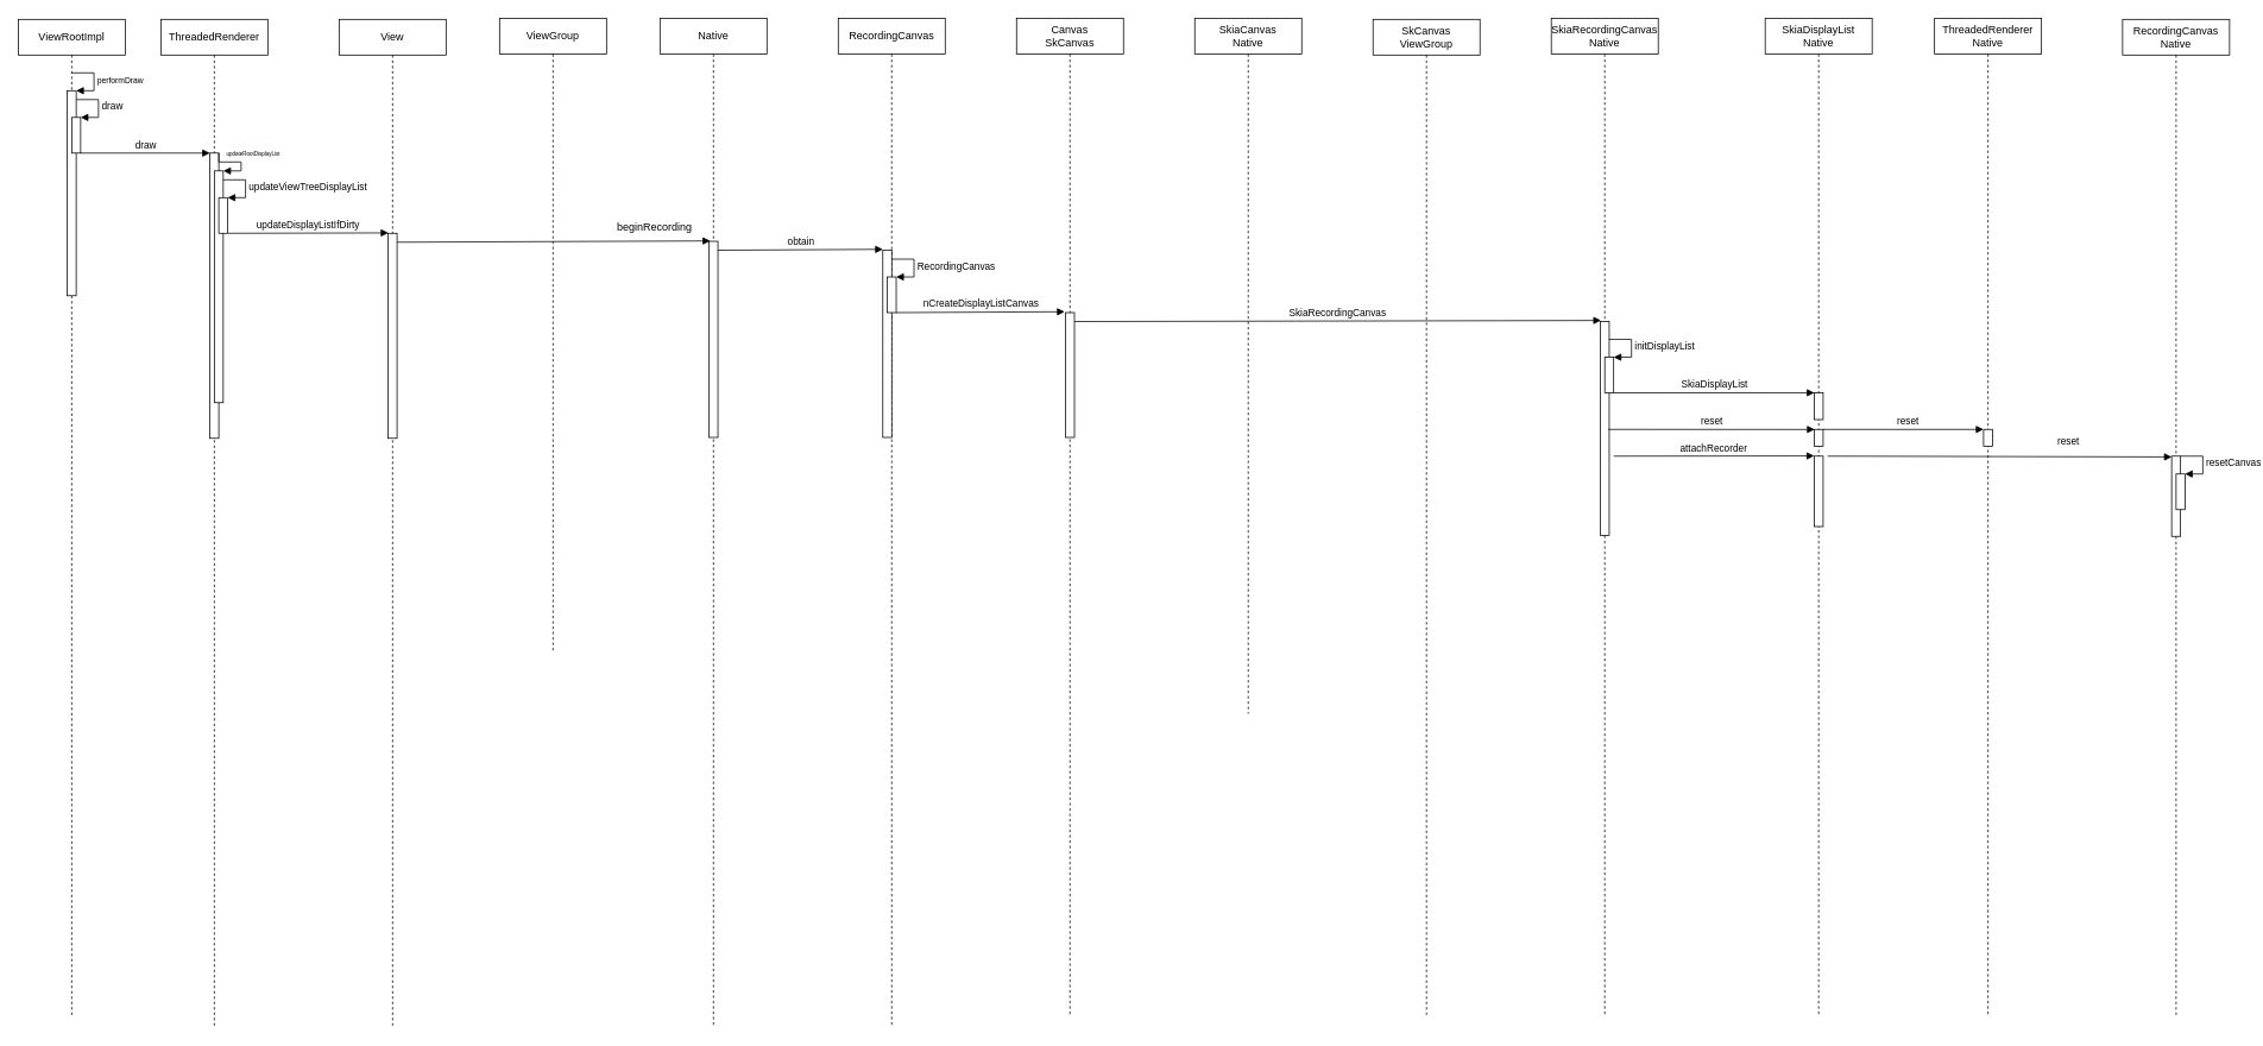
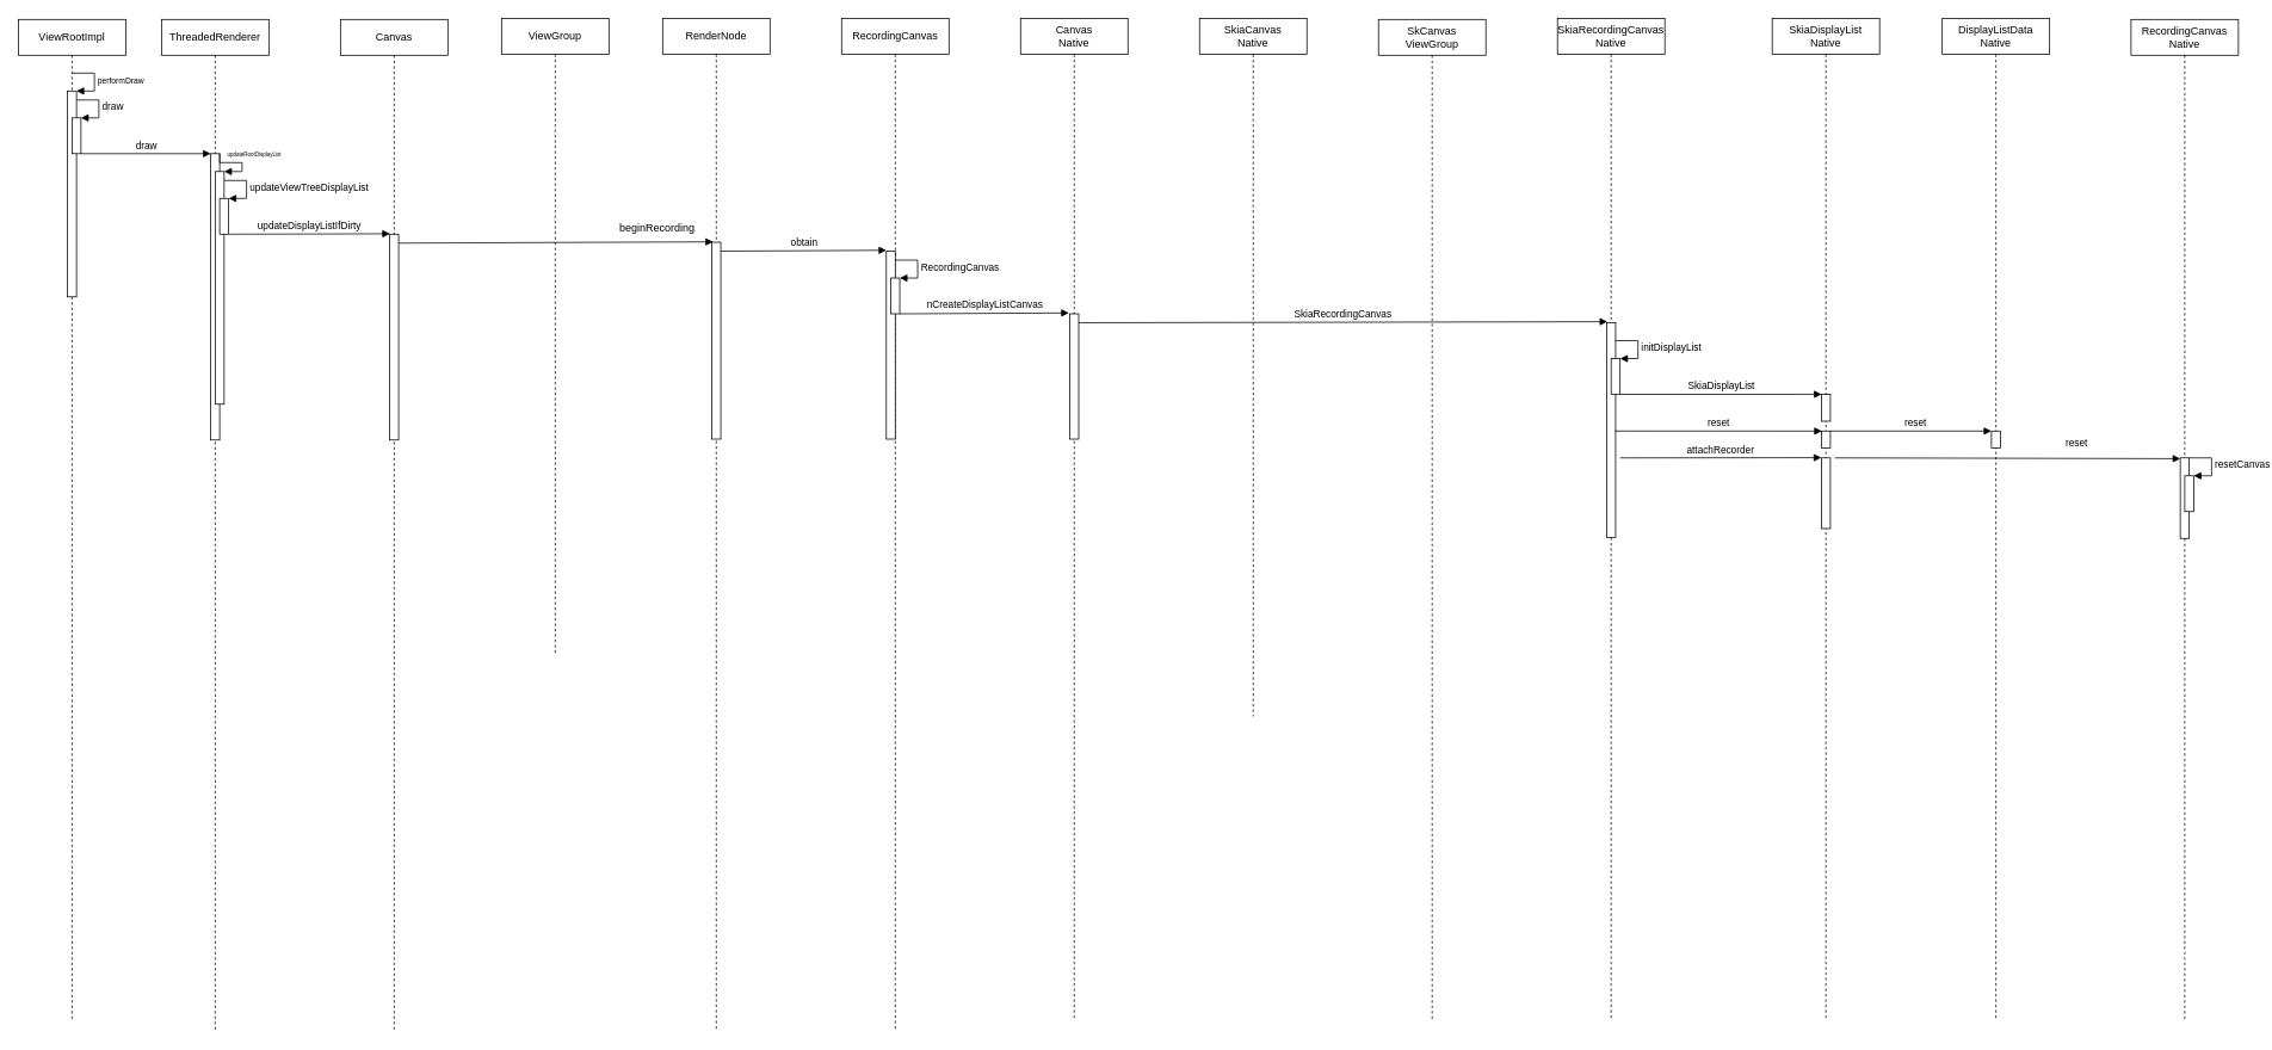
- <mxCell id="18" value="Native" style="shape=umlLifeline;perimeter=lifelinePerimeter;whiteSpace=wrap;html=1;container=1;collapsible=0;recursiveResize=0;outlineConnect=0;" parent="1" vertex="1"><mxGeometry x="740" y="20" width="120" height="1130" as="geometry" /></mxCell>
+ <mxCell id="18" value="RenderNode" style="shape=umlLifeline;perimeter=lifelinePerimeter;whiteSpace=wrap;html=1;container=1;collapsible=0;recursiveResize=0;outlineConnect=0;" parent="1" vertex="1"><mxGeometry x="740" y="20" width="120" height="1130" as="geometry" /></mxCell>
- <mxCell id="26" value="Canvas&lt;br&gt;SkCanvas" style="shape=umlLifeline;perimeter=lifelinePerimeter;whiteSpace=wrap;html=1;container=1;collapsible=0;recursiveResize=0;outlineConnect=0;" parent="1" vertex="1"><mxGeometry x="1140" y="20" width="120" height="1120" as="geometry" /></mxCell>
+ <mxCell id="26" value="Canvas&lt;br&gt;Native" style="shape=umlLifeline;perimeter=lifelinePerimeter;whiteSpace=wrap;html=1;container=1;collapsible=0;recursiveResize=0;outlineConnect=0;" parent="1" vertex="1"><mxGeometry x="1140" y="20" width="120" height="1120" as="geometry" /></mxCell>
- <mxCell id="40" value="ThreadedRenderer&lt;br&gt;Native" style="shape=umlLifeline;perimeter=lifelinePerimeter;whiteSpace=wrap;html=1;container=1;collapsible=0;recursiveResize=0;outlineConnect=0;" parent="1" vertex="1"><mxGeometry x="2170" y="20" width="120" height="1120" as="geometry" /></mxCell>
+ <mxCell id="40" value="DisplayListData&lt;br&gt;Native" style="shape=umlLifeline;perimeter=lifelinePerimeter;whiteSpace=wrap;html=1;container=1;collapsible=0;recursiveResize=0;outlineConnect=0;" parent="1" vertex="1"><mxGeometry x="2170" y="20" width="120" height="1120" as="geometry" /></mxCell>
- <mxCell id="14" value="View" style="shape=umlLifeline;perimeter=lifelinePerimeter;whiteSpace=wrap;html=1;container=1;collapsible=0;recursiveResize=0;outlineConnect=0;" parent="1" vertex="1"><mxGeometry x="380" y="21" width="120" height="1130" as="geometry" /></mxCell>
+ <mxCell id="14" value="Canvas" style="shape=umlLifeline;perimeter=lifelinePerimeter;whiteSpace=wrap;html=1;container=1;collapsible=0;recursiveResize=0;outlineConnect=0;" parent="1" vertex="1"><mxGeometry x="380" y="21" width="120" height="1130" as="geometry" /></mxCell>
